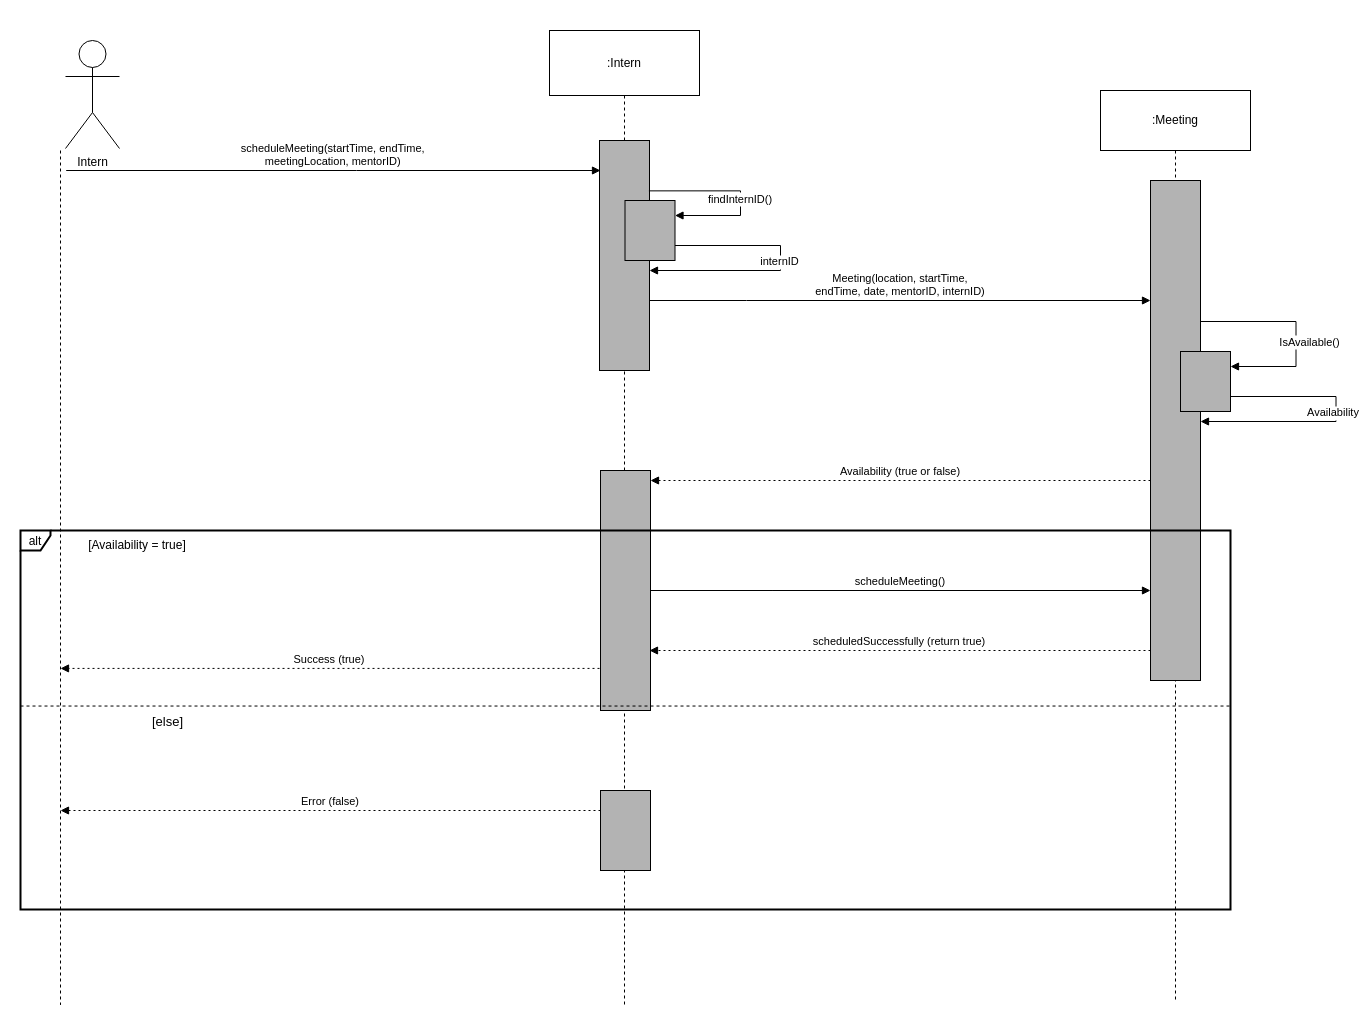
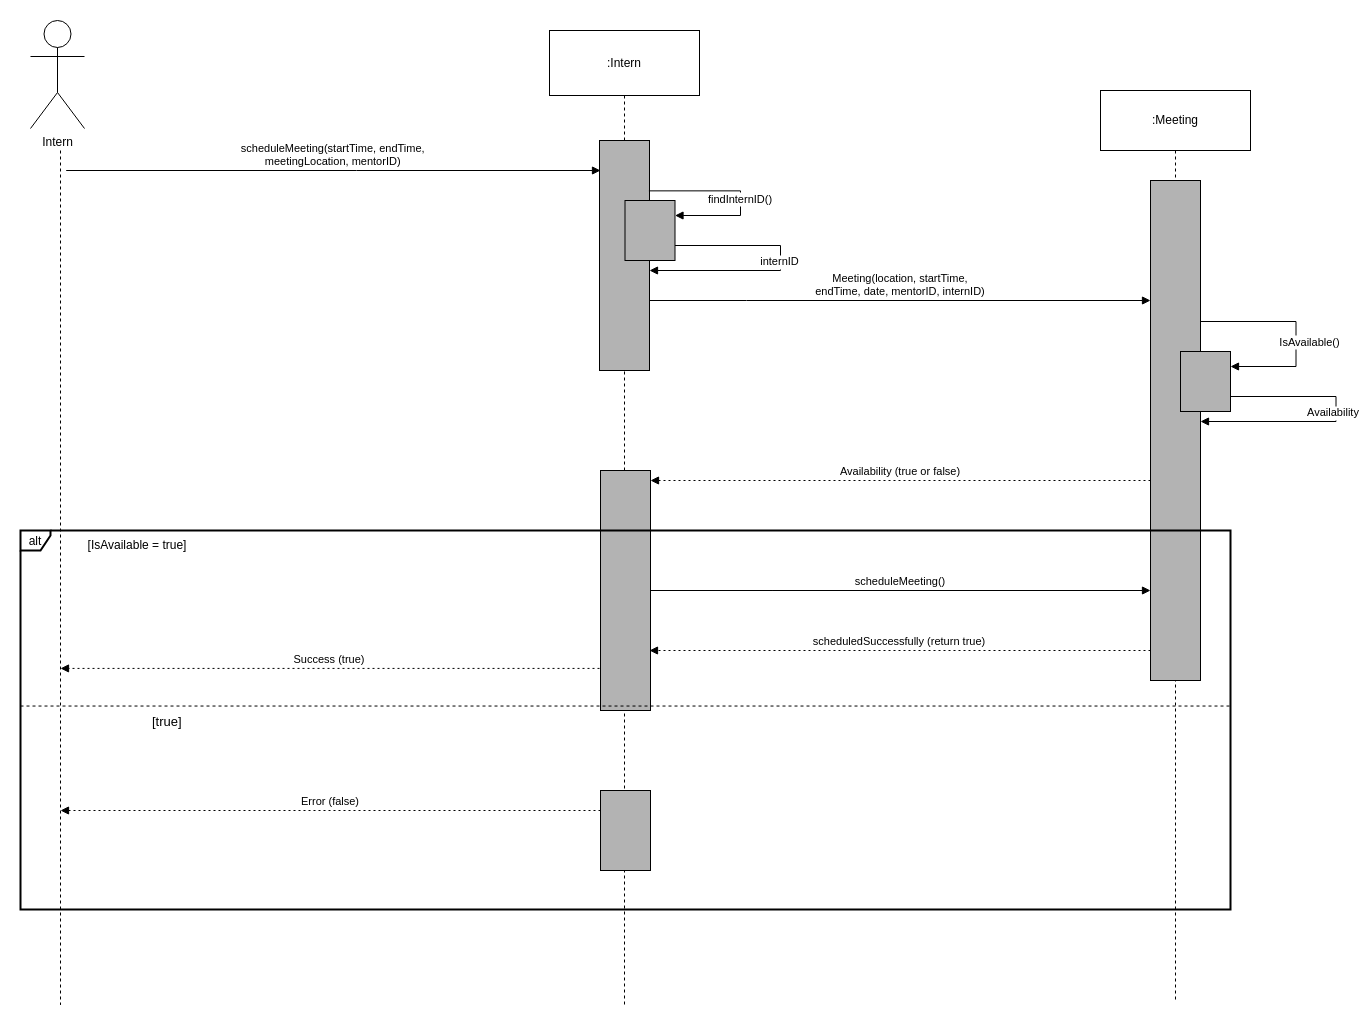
- <mxCell id="6" value="Intern" style="shape=umlActor;verticalLabelPosition=bottom;verticalAlign=top;html=1;outlineConnect=0;" parent="1" vertex="1"><mxGeometry x="65" y="40" width="54" height="108" as="geometry" /></mxCell>
+ <mxCell id="6" value="Intern" style="shape=umlActor;verticalLabelPosition=bottom;verticalAlign=top;html=1;outlineConnect=0;" parent="1" vertex="1"><mxGeometry x="30" y="20" width="54" height="108" as="geometry" /></mxCell>
- <mxCell id="24" value="[Availability = true]" style="text;strokeColor=none;fillColor=none;align=center;verticalAlign=middle;whiteSpace=wrap;" parent="23" vertex="1"><mxGeometry x="30.478" y="-10" width="173.808" height="50" as="geometry" /></mxCell>
+ <mxCell id="24" value="[IsAvailable = true]" style="text;strokeColor=none;fillColor=none;align=center;verticalAlign=middle;whiteSpace=wrap;" parent="23" vertex="1"><mxGeometry x="30.478" y="-10" width="173.808" height="50" as="geometry" /></mxCell>
- <mxCell id="25" value="[else]" style="shape=line;dashed=1;verticalAlign=top;labelPosition=center;verticalLabelPosition=bottom;align=left;strokeColor=#000000;fontColor=#000000;strokeWidth=1;fontSize=13;spacingLeft=130;" parent="23" vertex="1"><mxGeometry y="174.394" width="1211.803" height="2.287" as="geometry" /></mxCell>
+ <mxCell id="25" value="[true]" style="shape=line;dashed=1;verticalAlign=top;labelPosition=center;verticalLabelPosition=bottom;align=left;strokeColor=#000000;fontColor=#000000;strokeWidth=1;fontSize=13;spacingLeft=130;" parent="23" vertex="1"><mxGeometry y="174.394" width="1211.803" height="2.287" as="geometry" /></mxCell>
